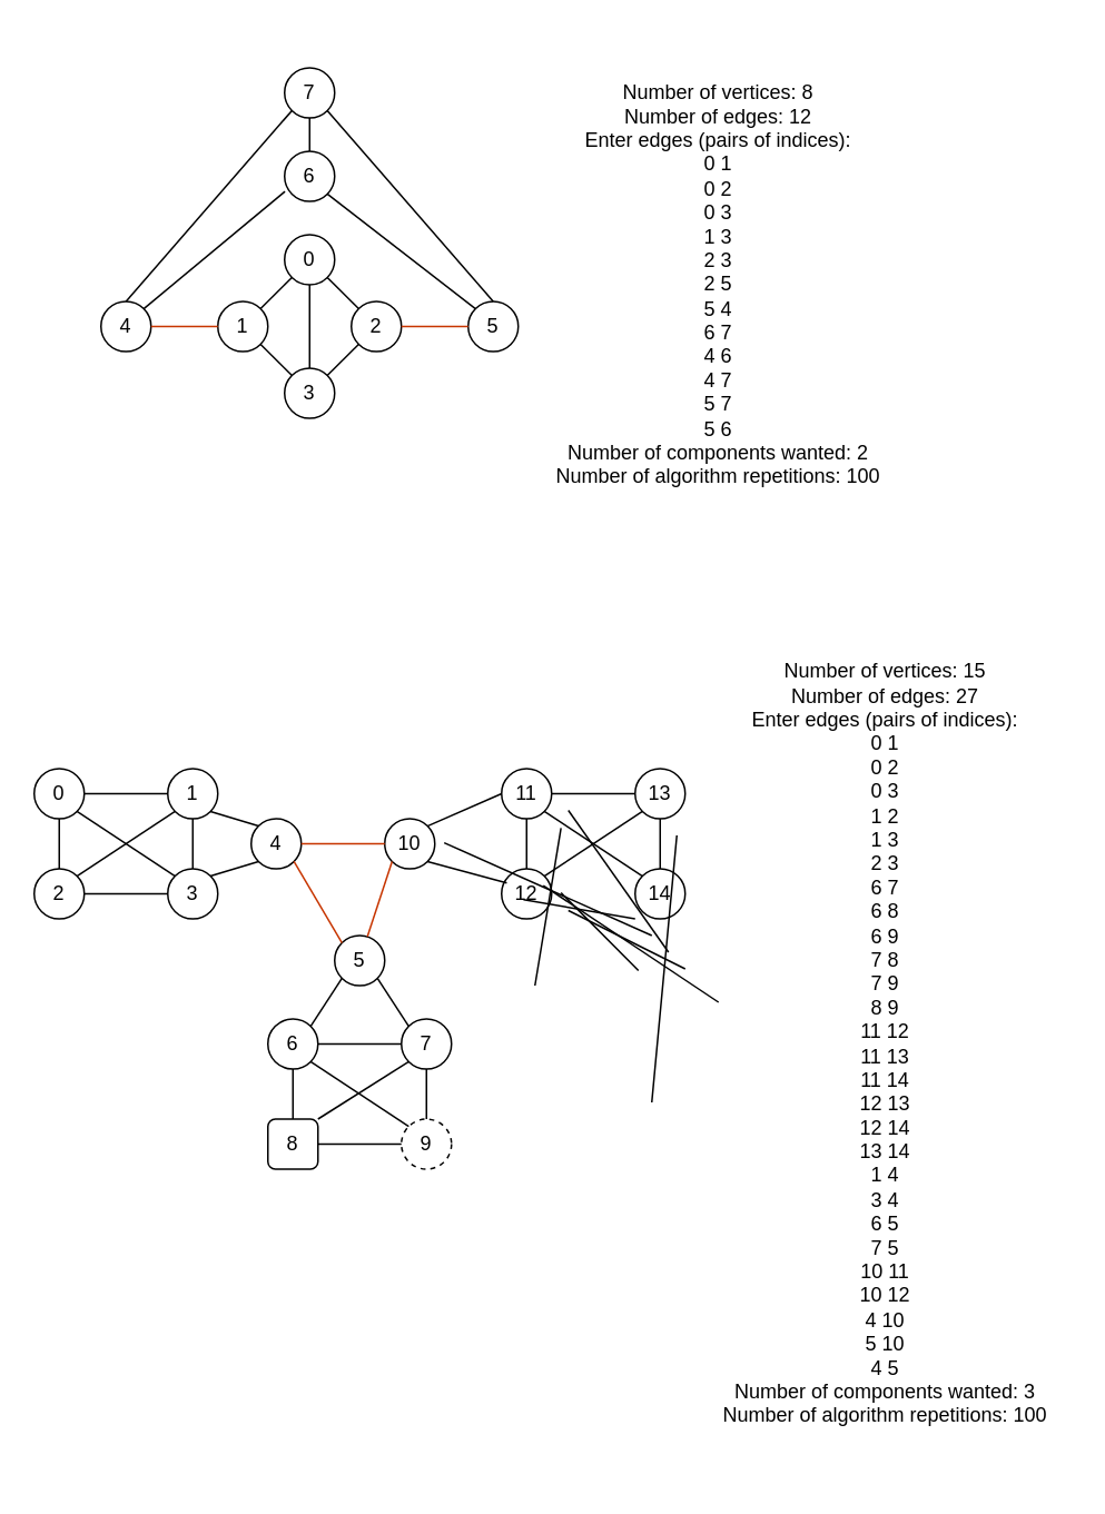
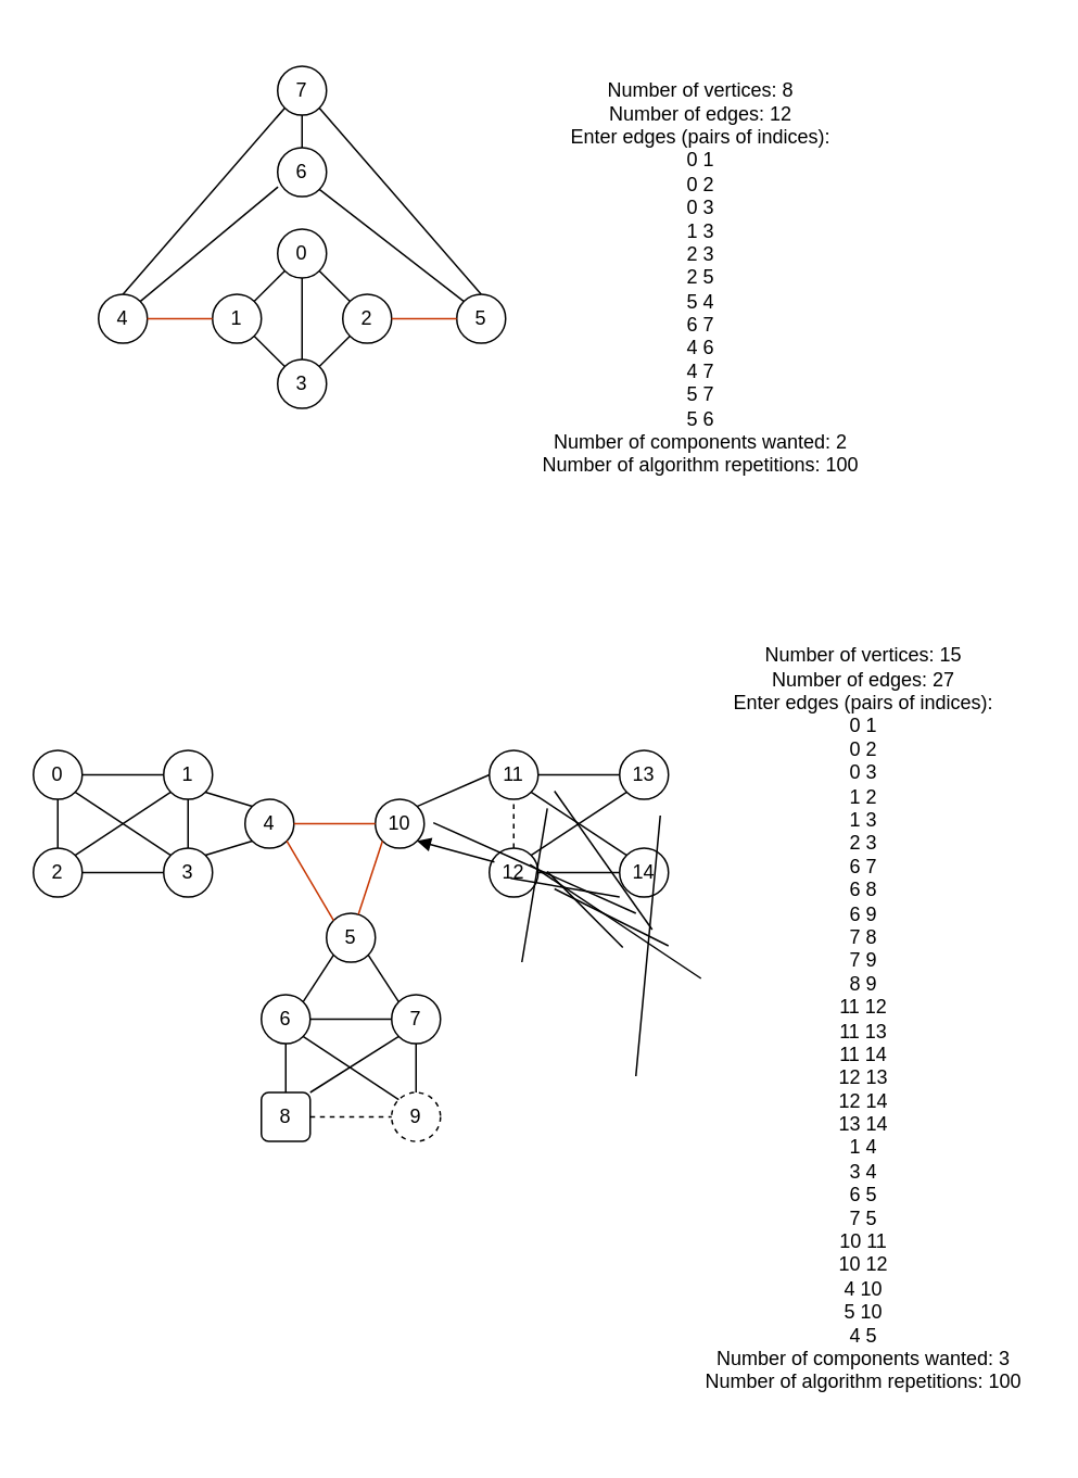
- <mxCell id="32" value="" style="endArrow=none;html=1;rounded=0;entryX=0.5;entryY=1;entryDx=0;entryDy=0;exitX=0.5;exitY=0;exitDx=0;exitDy=0;" edge="1" parent="1" source="24" target="23"><mxGeometry width="50" height="50" relative="1" as="geometry"><mxPoint x="370" y="640" as="sourcePoint" /><mxPoint x="420" y="590" as="targetPoint" /></mxGeometry></mxCell>
+ <mxCell id="32" value="" style="endArrow=none;html=1;rounded=0;entryX=0.5;entryY=1;entryDx=0;entryDy=0;exitX=0.5;exitY=0;exitDx=0;exitDy=0;dashed=1;" edge="1" parent="1" source="24" target="23"><mxGeometry width="50" height="50" relative="1" as="geometry"><mxPoint x="370" y="640" as="sourcePoint" /><mxPoint x="420" y="590" as="targetPoint" /></mxGeometry></mxCell>
- <mxCell id="33" value="" style="endArrow=none;html=1;rounded=0;entryX=0.5;entryY=1;entryDx=0;entryDy=0;exitX=0.5;exitY=0;exitDx=0;exitDy=0;" edge="1" parent="1" source="25" target="26"><mxGeometry width="50" height="50" relative="1" as="geometry"><mxPoint x="380" y="650" as="sourcePoint" /><mxPoint x="430" y="600" as="targetPoint" /></mxGeometry></mxCell>
- <mxCell id="28" value="" style="endArrow=none;html=1;rounded=0;entryX=1;entryY=1;entryDx=0;entryDy=0;exitX=0.104;exitY=0.283;exitDx=0;exitDy=0;exitPerimeter=0;" edge="1" parent="1" source="24" target="34"><mxGeometry width="50" height="50" relative="1" as="geometry"><mxPoint x="320" y="590" as="sourcePoint" /><mxPoint x="370" y="540" as="targetPoint" /></mxGeometry></mxCell>
+ <mxCell id="28" value="" style="endArrow=block;html=1;rounded=0;entryX=1;entryY=1;entryDx=0;entryDy=0;exitX=0.104;exitY=0.283;exitDx=0;exitDy=0;exitPerimeter=0;" edge="1" parent="1" source="24" target="34"><mxGeometry width="50" height="50" relative="1" as="geometry"><mxPoint x="320" y="590" as="sourcePoint" /><mxPoint x="370" y="540" as="targetPoint" /></mxGeometry></mxCell>
+ <mxCell id="31" value="" style="endArrow=none;html=1;rounded=0;exitX=1;exitY=0.5;exitDx=0;exitDy=0;entryX=0;entryY=0.5;entryDx=0;entryDy=0;" edge="1" parent="1" source="24" target="25"><mxGeometry width="50" height="50" relative="1" as="geometry"><mxPoint x="350" y="620" as="sourcePoint" /><mxPoint x="400" y="570" as="targetPoint" /></mxGeometry></mxCell>
- <mxCell id="63" value="" style="endArrow=none;html=1;rounded=0;exitX=1;exitY=0.5;exitDx=0;exitDy=0;entryX=0;entryY=0.5;entryDx=0;entryDy=0;" edge="1" parent="1" source="58" target="59"><mxGeometry width="50" height="50" relative="1" as="geometry"><mxPoint x="210" y="770" as="sourcePoint" /><mxPoint x="260" y="720" as="targetPoint" /></mxGeometry></mxCell>
+ <mxCell id="63" value="" style="endArrow=none;html=1;rounded=0;exitX=1;exitY=0.5;exitDx=0;exitDy=0;entryX=0;entryY=0.5;entryDx=0;entryDy=0;dashed=1;" edge="1" parent="1" source="58" target="59"><mxGeometry width="50" height="50" relative="1" as="geometry"><mxPoint x="210" y="770" as="sourcePoint" /><mxPoint x="260" y="720" as="targetPoint" /></mxGeometry></mxCell>
